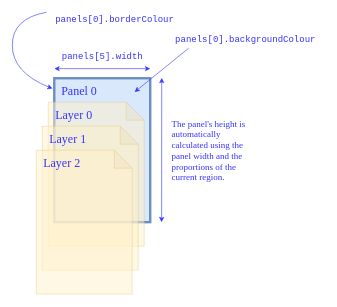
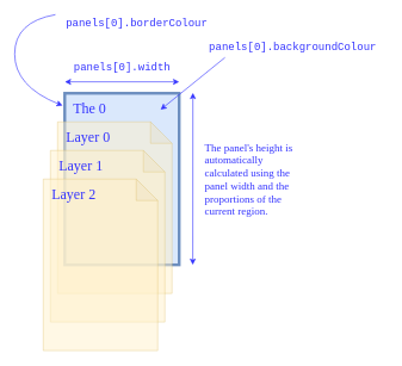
- <mxCell id="11" value="&lt;font style=&quot;font-size: 15px&quot; color=&quot;#3333ff&quot; face=&quot;Courier New&quot;&gt;panels[5].width&lt;br&gt;&lt;/font&gt;" style="text;html=1;strokeColor=none;fillColor=none;align=center;verticalAlign=middle;whiteSpace=wrap;rounded=0;" parent="1" vertex="1"><mxGeometry x="90" y="84" width="161" height="20" as="geometry" /></mxCell>
+ <mxCell id="11" value="&lt;font style=&quot;font-size: 15px&quot; color=&quot;#3333ff&quot; face=&quot;Courier New&quot;&gt;panels[0].width&lt;br&gt;&lt;/font&gt;" style="text;html=1;strokeColor=none;fillColor=none;align=center;verticalAlign=middle;whiteSpace=wrap;rounded=0;" parent="1" vertex="1"><mxGeometry x="90" y="84" width="161" height="20" as="geometry" /></mxCell>
- <mxCell id="3" value="&lt;font style=&quot;font-size: 20px&quot; face=&quot;Comic Sans MS&quot; color=&quot;#3333ff&quot;&gt;Panel 0&lt;br&gt;&lt;/font&gt;" style="text;html=1;strokeColor=none;fillColor=none;align=left;verticalAlign=middle;whiteSpace=wrap;rounded=0;" parent="1" vertex="1"><mxGeometry x="100" y="140" width="90" height="20" as="geometry" /></mxCell>
+ <mxCell id="3" value="&lt;font style=&quot;font-size: 20px&quot; face=&quot;Comic Sans MS&quot; color=&quot;#3333ff&quot;&gt;The 0&lt;br&gt;&lt;/font&gt;" style="text;html=1;strokeColor=none;fillColor=none;align=left;verticalAlign=middle;whiteSpace=wrap;rounded=0;" parent="1" vertex="1"><mxGeometry x="100" y="140" width="90" height="20" as="geometry" /></mxCell>
